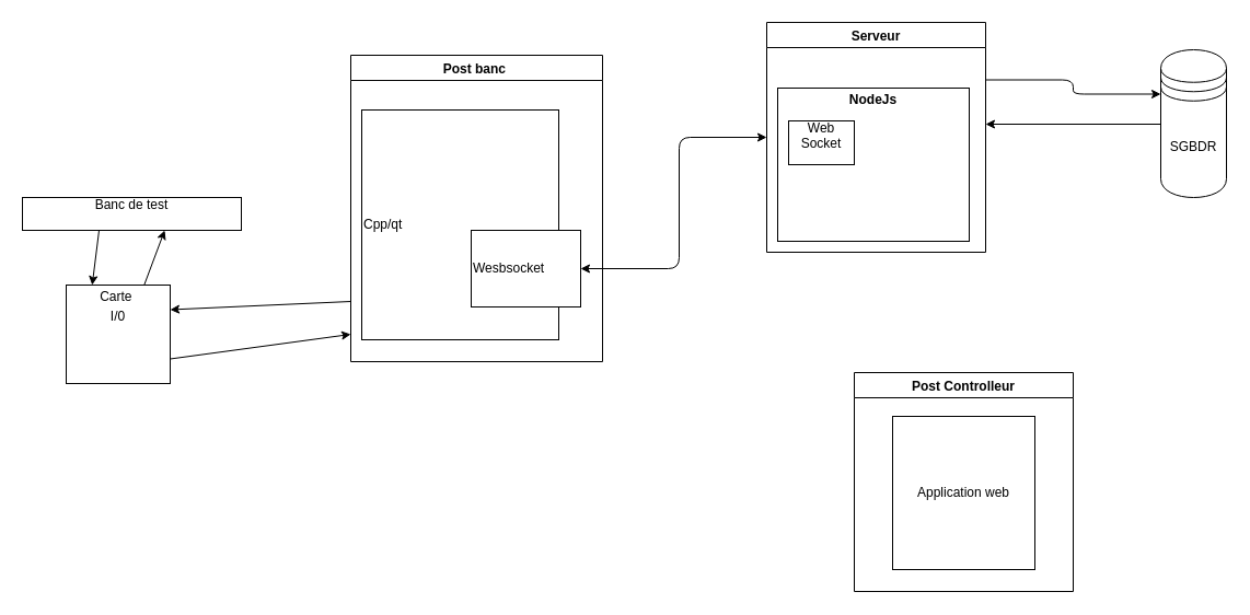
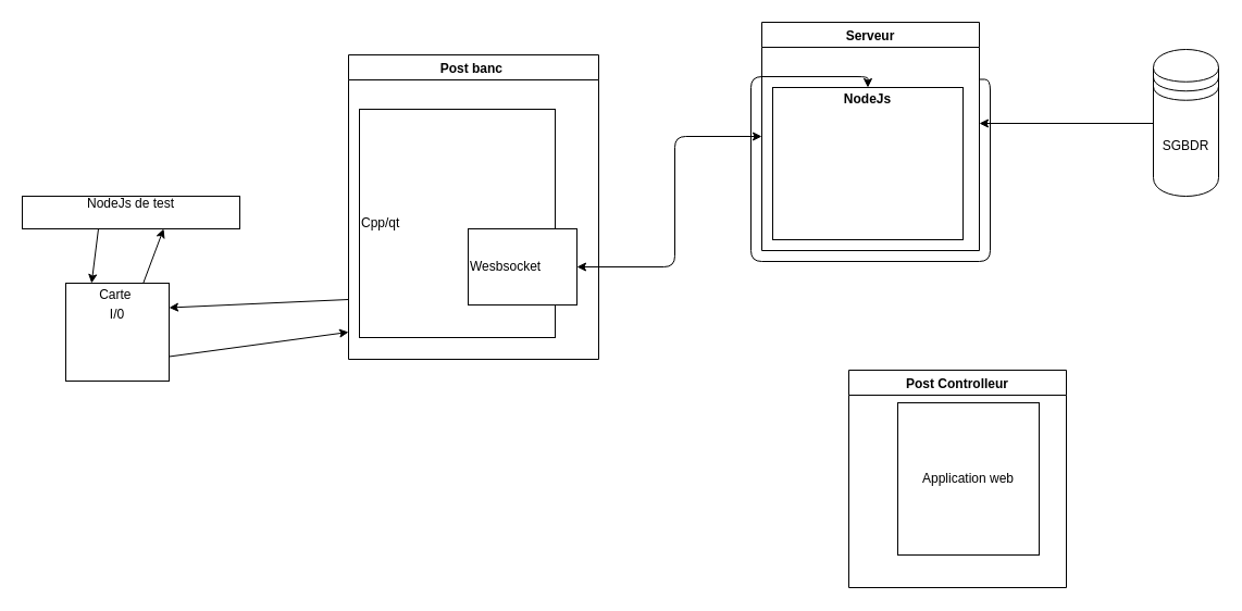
- <mxCell id="8" style="edgeStyle=orthogonalEdgeStyle;html=1;exitX=1;exitY=0.25;exitDx=0;exitDy=0;startArrow=none;startFill=0;endArrow=classic;endFill=1;entryX=0;entryY=0.3;entryDx=0;entryDy=0;" parent="1" source="9" target="20" edge="1"><mxGeometry relative="1" as="geometry"><mxPoint x="1050" y="100" as="targetPoint" /></mxGeometry></mxCell>
+ <mxCell id="8" style="edgeStyle=orthogonalEdgeStyle;html=1;exitX=1;exitY=0.25;exitDx=0;exitDy=0;startArrow=none;startFill=0;endArrow=classic;endFill=1;" parent="1" source="9" target="10" edge="1"><mxGeometry relative="1" as="geometry"><mxPoint x="1050" y="100" as="targetPoint" /></mxGeometry></mxCell>
- <mxCell id="11" value="Web Socket" style="shape=rect;html=1;overflow=fill;html=1;whiteSpace=wrap;align=center;" parent="9" vertex="1"><mxGeometry x="20" y="90" width="60" height="40" as="geometry" /></mxCell>
- <mxCell id="19" value="Banc de test" style="shape=rect;html=1;overflow=fill;html=1;whiteSpace=wrap;align=center;" parent="1" vertex="1"><mxGeometry x="20" y="180" width="200" height="30" as="geometry" /></mxCell>
+ <mxCell id="19" value="NodeJs de test" style="shape=rect;html=1;overflow=fill;html=1;whiteSpace=wrap;align=center;" parent="1" vertex="1"><mxGeometry x="20" y="180" width="200" height="30" as="geometry" /></mxCell>
- <mxCell id="13" value="Application web" style="shape=rect;html=1;whiteSpace=wrap;align=center;" parent="12" vertex="1"><mxGeometry x="35" y="40" width="130" height="140" as="geometry" /></mxCell>
+ <mxCell id="13" value="Application web" style="shape=rect;html=1;whiteSpace=wrap;align=center;" parent="12" vertex="1"><mxGeometry x="45" y="30" width="130" height="140" as="geometry" /></mxCell>
